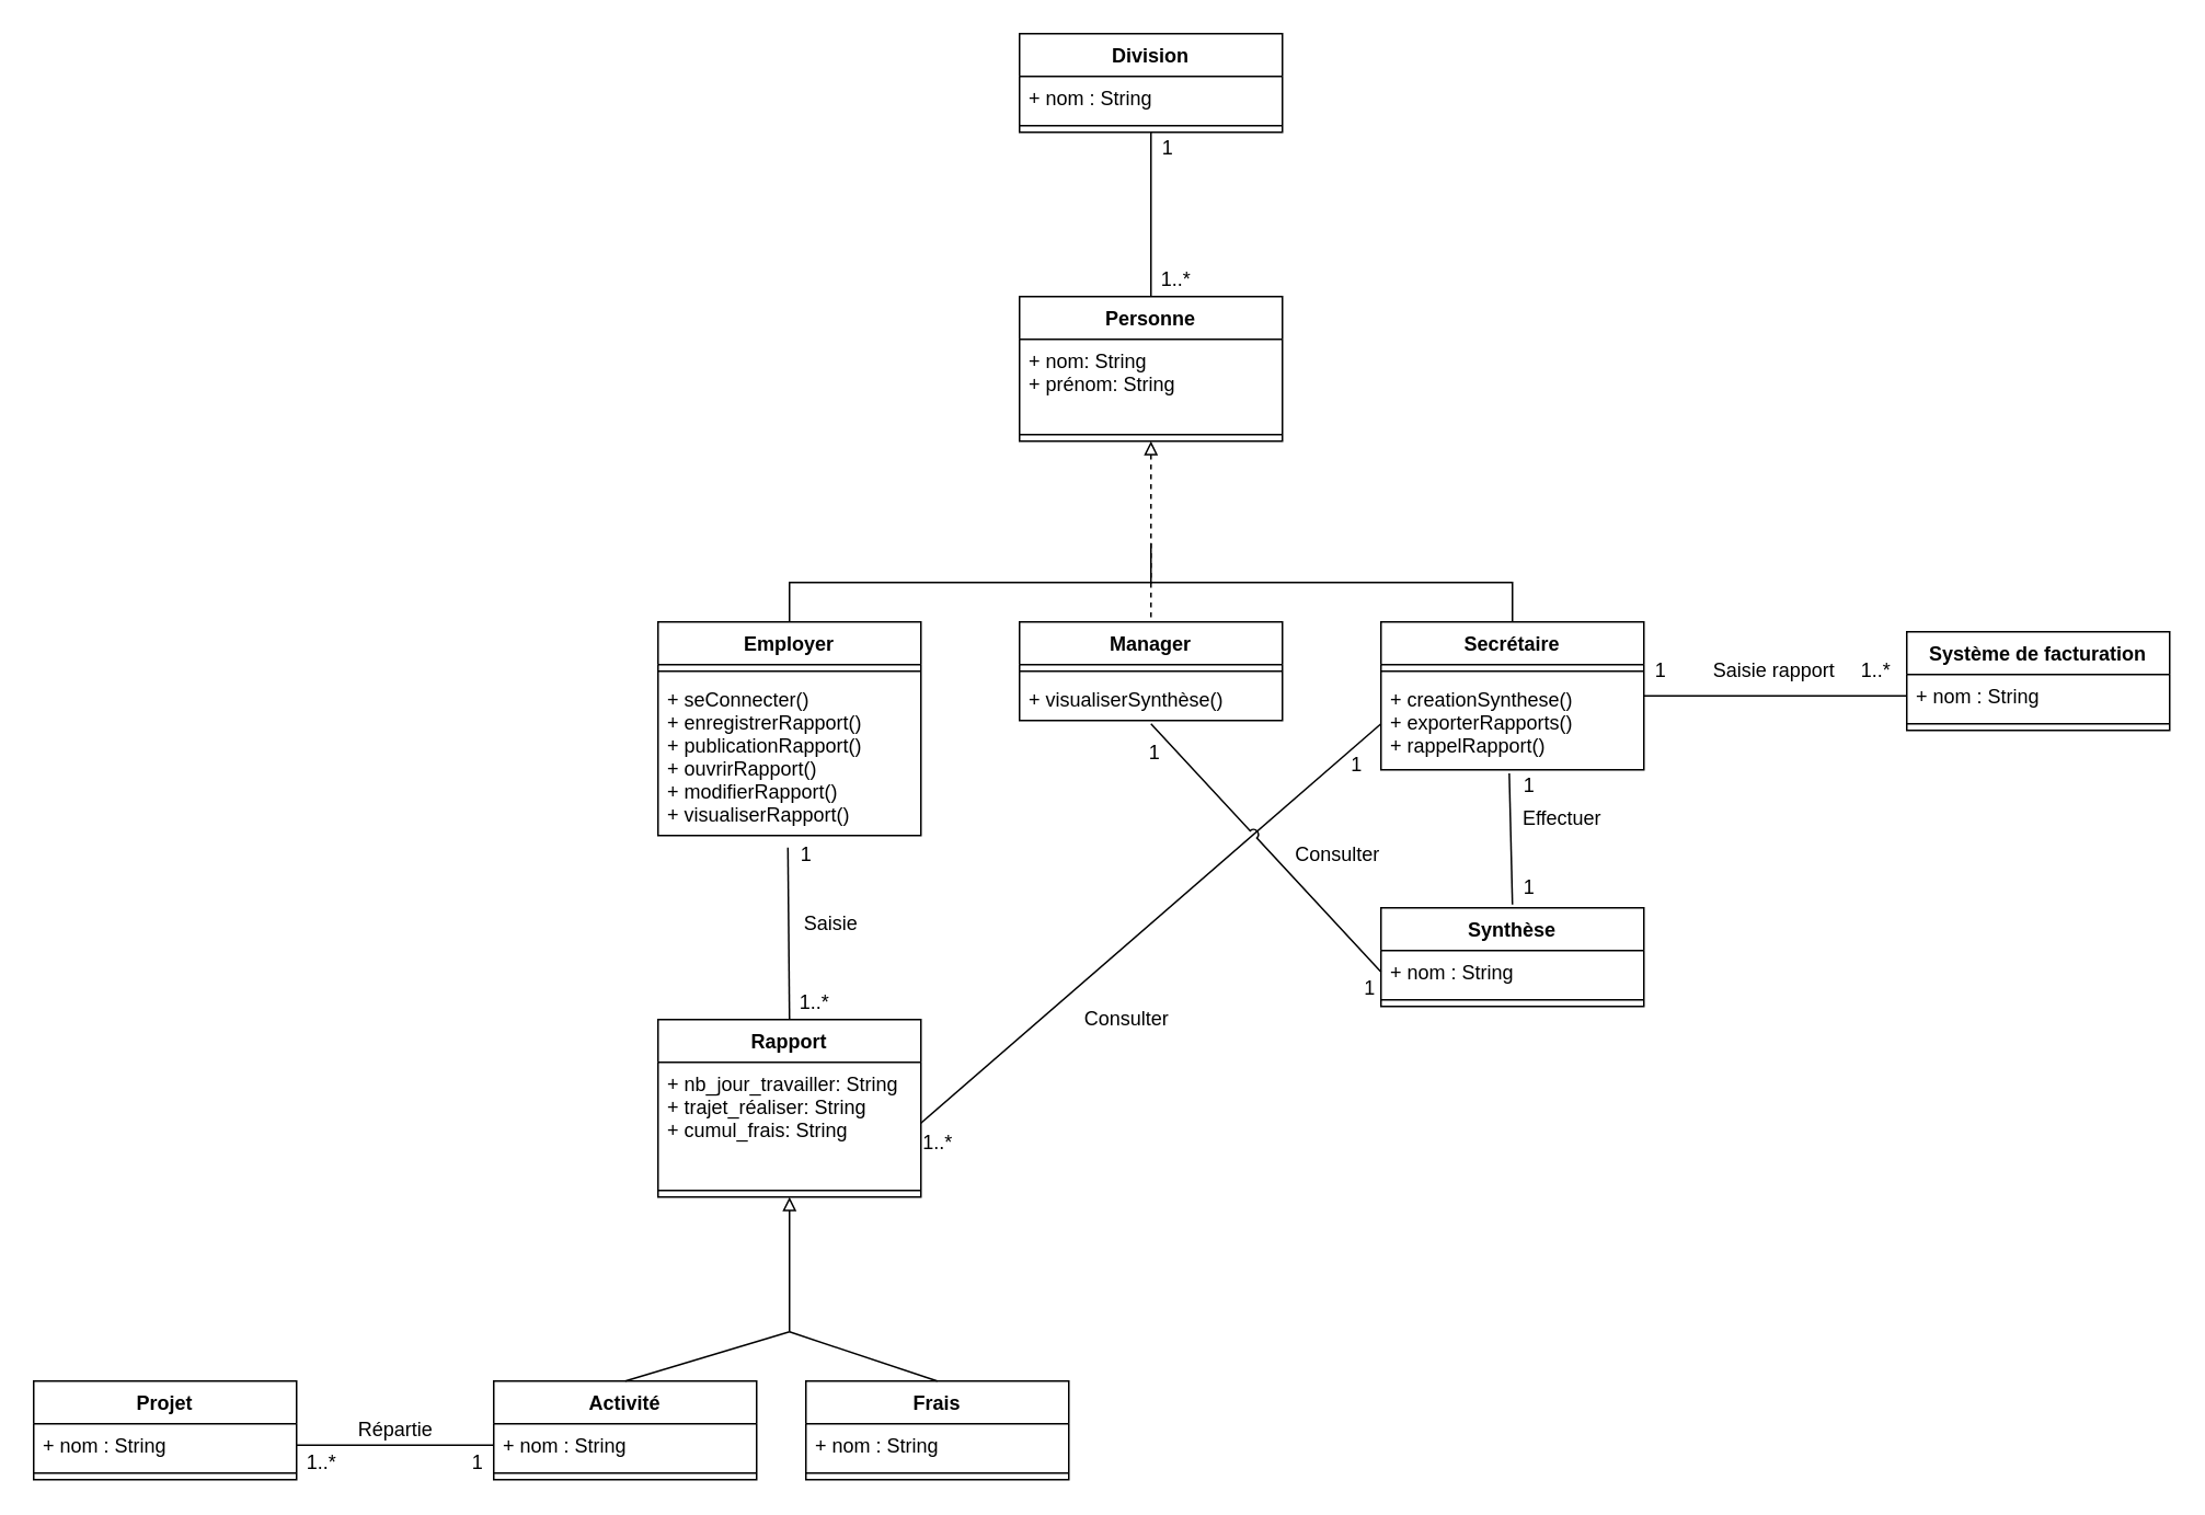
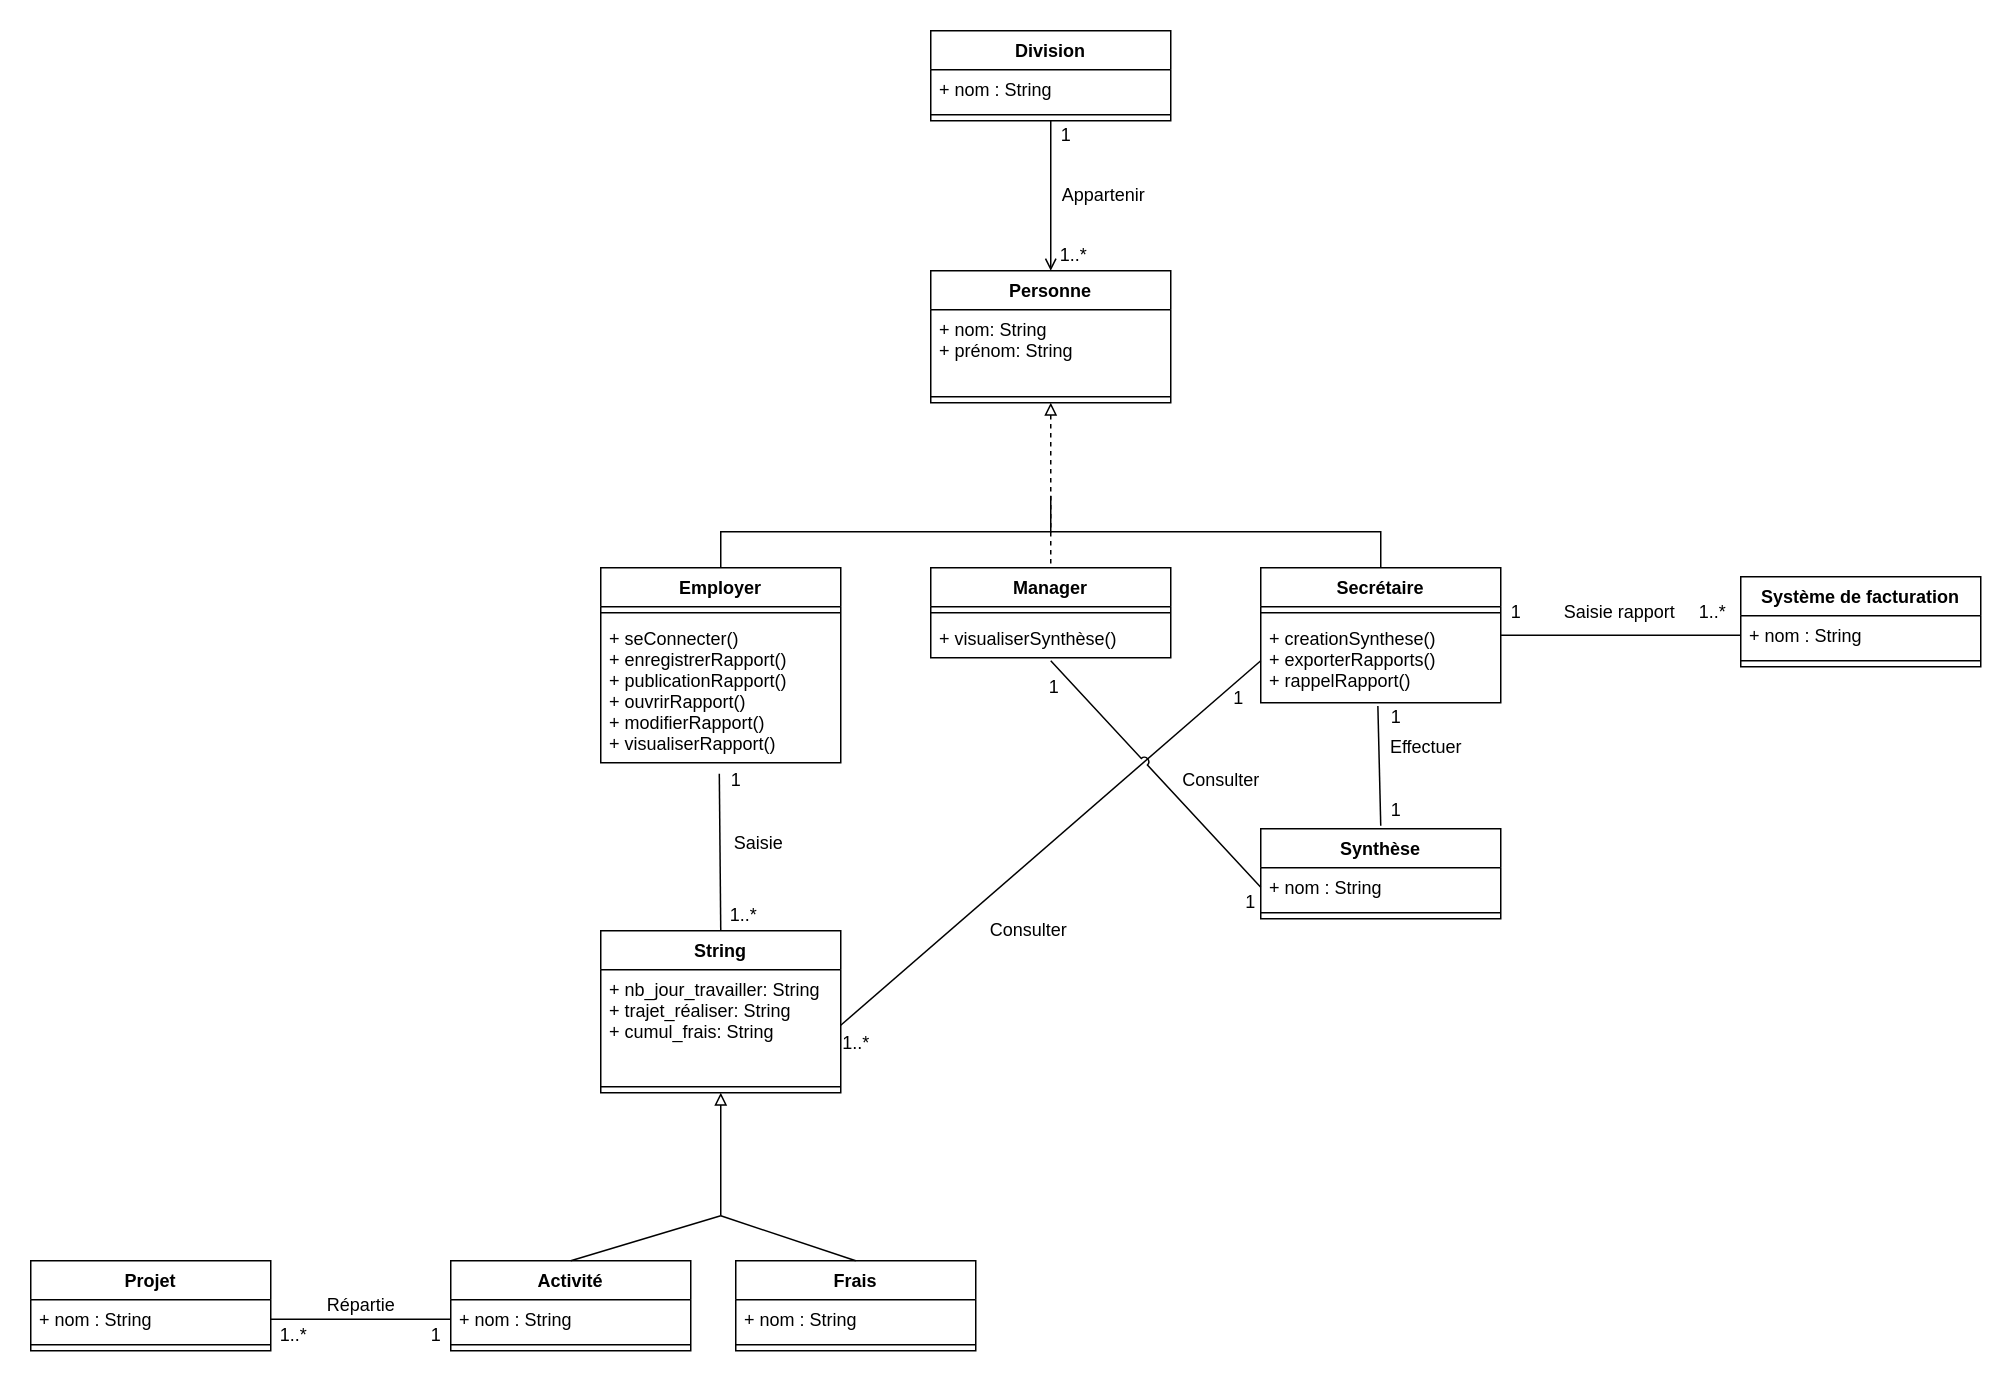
+ <mxCell id="35" value="Appartenir" style="text;html=1;align=center;verticalAlign=middle;resizable=0;points=[];autosize=1;" parent="1" vertex="1"><mxGeometry x="700" y="120" width="70" height="20" as="geometry" /></mxCell>
- <mxCell id="17" value="" style="edgeStyle=orthogonalEdgeStyle;rounded=0;orthogonalLoop=1;jettySize=auto;html=1;endArrow=none;endFill=0;entryX=0.5;entryY=0;entryDx=0;entryDy=0;" parent="1" source="18" target="28" edge="1"><mxGeometry relative="1" as="geometry"><mxPoint x="700" y="186" as="targetPoint" /></mxGeometry></mxCell>
+ <mxCell id="17" value="" style="edgeStyle=orthogonalEdgeStyle;rounded=0;orthogonalLoop=1;jettySize=auto;html=1;endArrow=open;endFill=0;entryX=0.5;entryY=0;entryDx=0;entryDy=0;" parent="1" source="18" target="28" edge="1"><mxGeometry relative="1" as="geometry"><mxPoint x="700" y="186" as="targetPoint" /></mxGeometry></mxCell>
- <mxCell id="11" value="Rapport" style="swimlane;fontStyle=1;align=center;verticalAlign=top;childLayout=stackLayout;horizontal=1;startSize=26;horizontalStack=0;resizeParent=1;resizeParentMax=0;resizeLast=0;collapsible=1;marginBottom=0;" parent="1" vertex="1"><mxGeometry x="400" y="620" width="160" height="108" as="geometry" /></mxCell>
+ <mxCell id="11" value="String" style="swimlane;fontStyle=1;align=center;verticalAlign=top;childLayout=stackLayout;horizontal=1;startSize=26;horizontalStack=0;resizeParent=1;resizeParentMax=0;resizeLast=0;collapsible=1;marginBottom=0;" parent="1" vertex="1"><mxGeometry x="400" y="620" width="160" height="108" as="geometry" /></mxCell>
